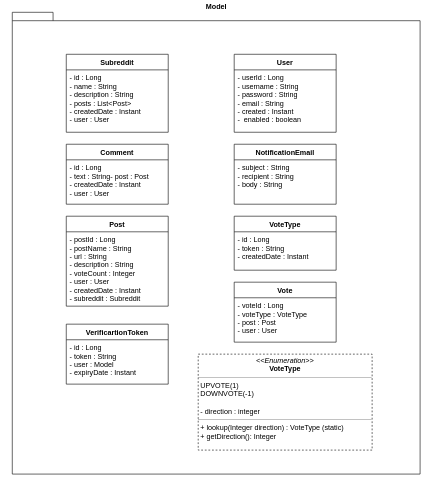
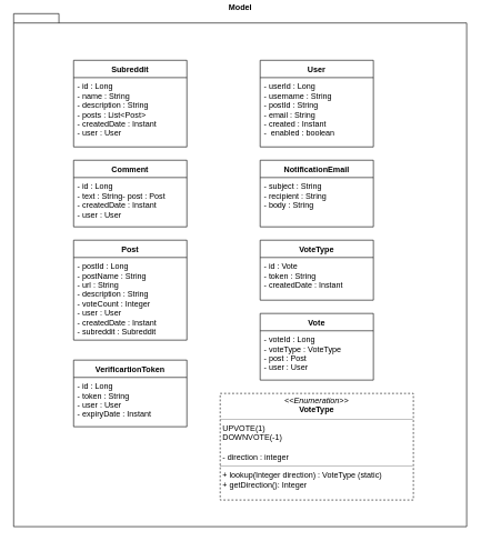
- <mxCell id="6" value="- userId : Long&#10;- username : String&#10;- password : String&#10;- email : String&#10;- created : Instant&#10;-  enabled : boolean" style="text;strokeColor=none;fillColor=none;align=left;verticalAlign=top;spacingLeft=4;spacingRight=4;overflow=hidden;rotatable=0;points=[[0,0.5],[1,0.5]];portConstraint=eastwest;" parent="5" vertex="1"><mxGeometry y="26" width="170" height="104" as="geometry" /></mxCell>
+ <mxCell id="6" value="- userId : Long&#10;- username : String&#10;- postId : String&#10;- email : String&#10;- created : Instant&#10;-  enabled : boolean" style="text;strokeColor=none;fillColor=none;align=left;verticalAlign=top;spacingLeft=4;spacingRight=4;overflow=hidden;rotatable=0;points=[[0,0.5],[1,0.5]];portConstraint=eastwest;" parent="5" vertex="1"><mxGeometry y="26" width="170" height="104" as="geometry" /></mxCell>
- <mxCell id="14" value="- id : Long&#10;- token : String&#10;- createdDate : Instant" style="text;strokeColor=none;fillColor=none;align=left;verticalAlign=top;spacingLeft=4;spacingRight=4;overflow=hidden;rotatable=0;points=[[0,0.5],[1,0.5]];portConstraint=eastwest;" parent="13" vertex="1"><mxGeometry y="26" width="170" height="64" as="geometry" /></mxCell>
+ <mxCell id="14" value="- id : Vote&#10;- token : String&#10;- createdDate : Instant" style="text;strokeColor=none;fillColor=none;align=left;verticalAlign=top;spacingLeft=4;spacingRight=4;overflow=hidden;rotatable=0;points=[[0,0.5],[1,0.5]];portConstraint=eastwest;" parent="13" vertex="1"><mxGeometry y="26" width="170" height="64" as="geometry" /></mxCell>
- <mxCell id="16" value="- id : Long&#10;- token : String&#10;- user : Model&#10;- expiryDate : Instant" style="text;strokeColor=none;fillColor=none;align=left;verticalAlign=top;spacingLeft=4;spacingRight=4;overflow=hidden;rotatable=0;points=[[0,0.5],[1,0.5]];portConstraint=eastwest;" parent="15" vertex="1"><mxGeometry y="26" width="170" height="74" as="geometry" /></mxCell>
+ <mxCell id="16" value="- id : Long&#10;- token : String&#10;- user : User&#10;- expiryDate : Instant" style="text;strokeColor=none;fillColor=none;align=left;verticalAlign=top;spacingLeft=4;spacingRight=4;overflow=hidden;rotatable=0;points=[[0,0.5],[1,0.5]];portConstraint=eastwest;" parent="15" vertex="1"><mxGeometry y="26" width="170" height="74" as="geometry" /></mxCell>
